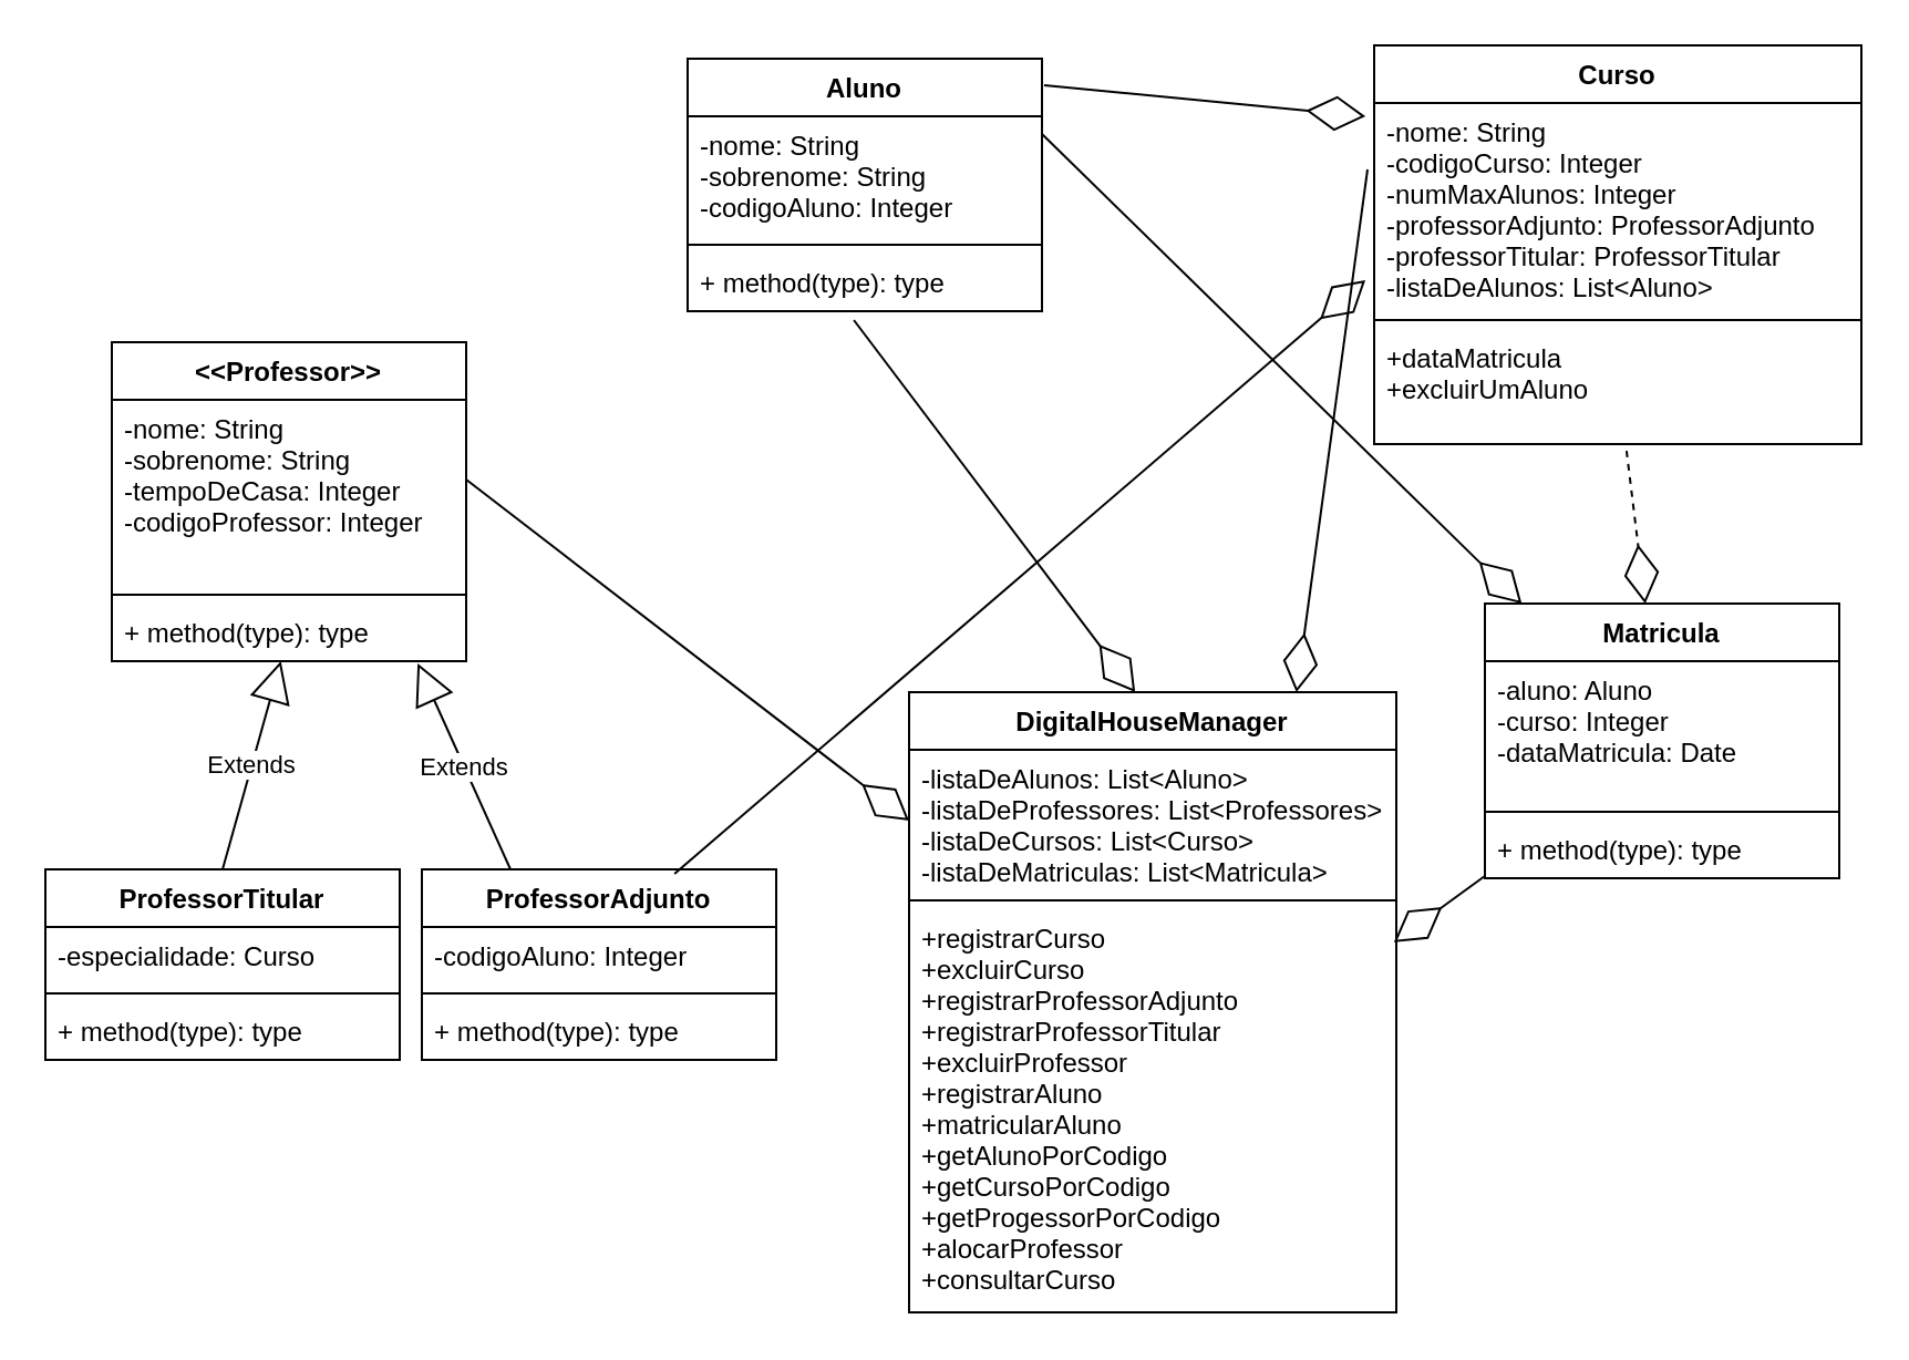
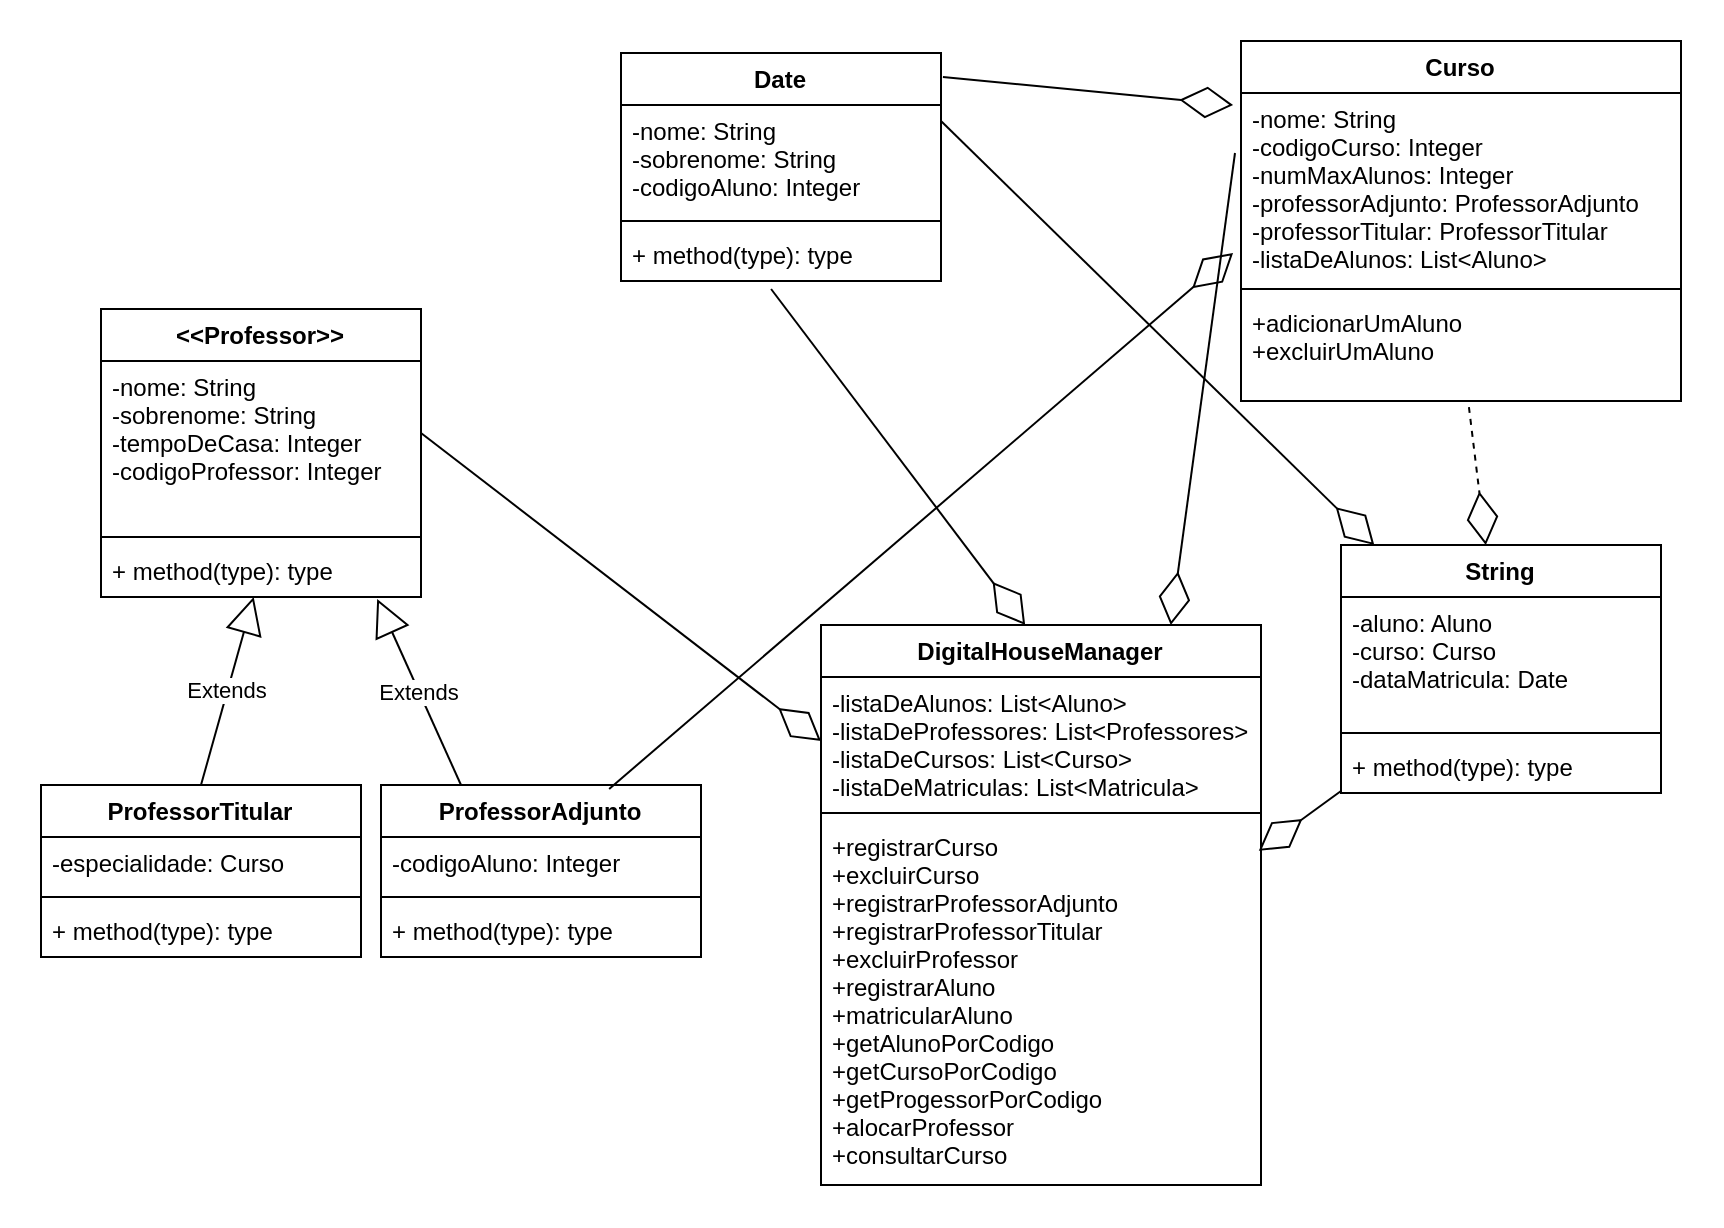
- <mxCell id="32" value="Aluno" style="swimlane;fontStyle=1;align=center;verticalAlign=top;childLayout=stackLayout;horizontal=1;startSize=26;horizontalStack=0;resizeParent=1;resizeParentMax=0;resizeLast=0;collapsible=1;marginBottom=0;" parent="1" vertex="1"><mxGeometry x="310" y="26" width="160" height="114" as="geometry" /></mxCell>
+ <mxCell id="32" value="Date" style="swimlane;fontStyle=1;align=center;verticalAlign=top;childLayout=stackLayout;horizontal=1;startSize=26;horizontalStack=0;resizeParent=1;resizeParentMax=0;resizeLast=0;collapsible=1;marginBottom=0;" parent="1" vertex="1"><mxGeometry x="310" y="26" width="160" height="114" as="geometry" /></mxCell>
- <mxCell id="5" value="+dataMatricula&#10;+excluirUmAluno&#10;" style="text;strokeColor=none;fillColor=none;align=left;verticalAlign=top;spacingLeft=4;spacingRight=4;overflow=hidden;rotatable=0;points=[[0,0.5],[1,0.5]];portConstraint=eastwest;" parent="2" vertex="1"><mxGeometry y="128" width="220" height="52" as="geometry" /></mxCell>
+ <mxCell id="5" value="+adicionarUmAluno&#10;+excluirUmAluno&#10;" style="text;strokeColor=none;fillColor=none;align=left;verticalAlign=top;spacingLeft=4;spacingRight=4;overflow=hidden;rotatable=0;points=[[0,0.5],[1,0.5]];portConstraint=eastwest;" parent="2" vertex="1"><mxGeometry y="128" width="220" height="52" as="geometry" /></mxCell>
- <mxCell id="20" value="Matricula" style="swimlane;fontStyle=1;align=center;verticalAlign=top;childLayout=stackLayout;horizontal=1;startSize=26;horizontalStack=0;resizeParent=1;resizeParentMax=0;resizeLast=0;collapsible=1;marginBottom=0;" parent="1" vertex="1"><mxGeometry x="670" y="272" width="160" height="124" as="geometry" /></mxCell>
+ <mxCell id="20" value="String" style="swimlane;fontStyle=1;align=center;verticalAlign=top;childLayout=stackLayout;horizontal=1;startSize=26;horizontalStack=0;resizeParent=1;resizeParentMax=0;resizeLast=0;collapsible=1;marginBottom=0;" parent="1" vertex="1"><mxGeometry x="670" y="272" width="160" height="124" as="geometry" /></mxCell>
- <mxCell id="21" value="-aluno: Aluno&#10;-curso: Integer&#10;-dataMatricula: Date&#10;" style="text;strokeColor=none;fillColor=none;align=left;verticalAlign=top;spacingLeft=4;spacingRight=4;overflow=hidden;rotatable=0;points=[[0,0.5],[1,0.5]];portConstraint=eastwest;" parent="20" vertex="1"><mxGeometry y="26" width="160" height="64" as="geometry" /></mxCell>
+ <mxCell id="21" value="-aluno: Aluno&#10;-curso: Curso&#10;-dataMatricula: Date&#10;" style="text;strokeColor=none;fillColor=none;align=left;verticalAlign=top;spacingLeft=4;spacingRight=4;overflow=hidden;rotatable=0;points=[[0,0.5],[1,0.5]];portConstraint=eastwest;" parent="20" vertex="1"><mxGeometry y="26" width="160" height="64" as="geometry" /></mxCell>
